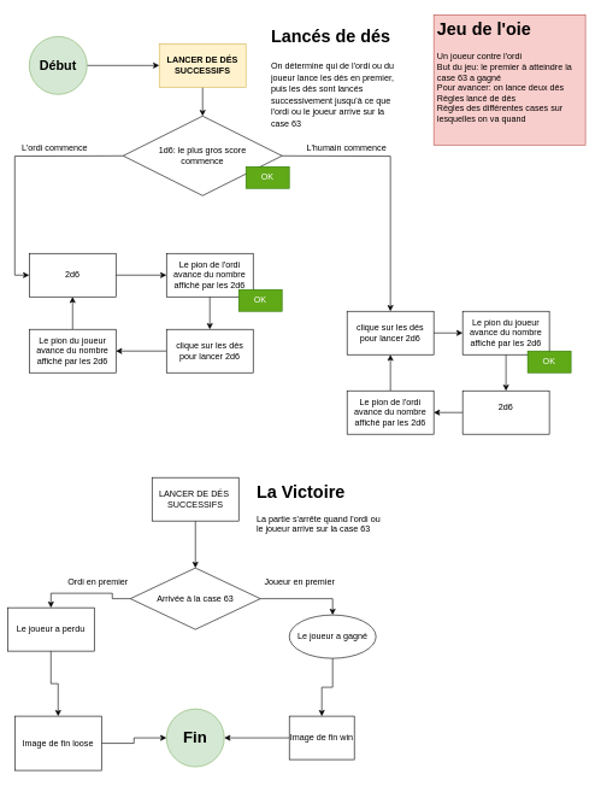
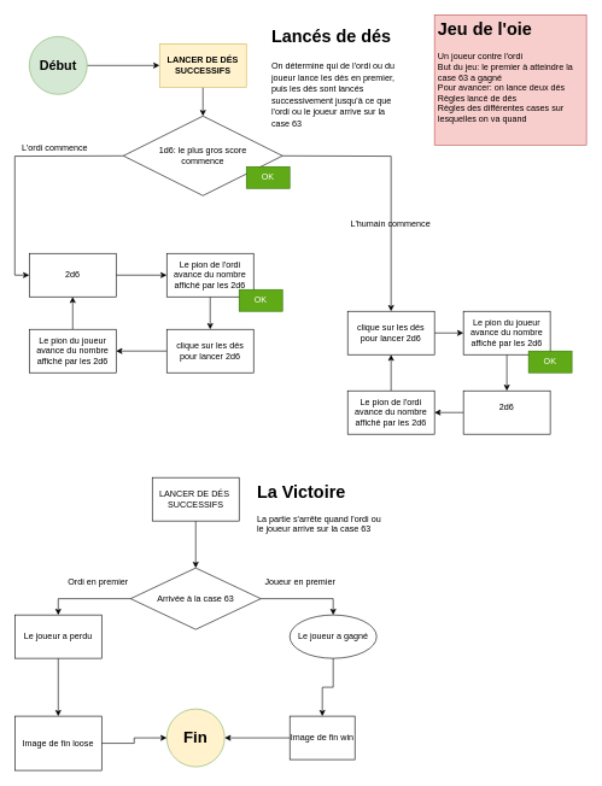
- <mxCell id="14" value="L'humain commence" style="text;html=1;align=center;verticalAlign=middle;resizable=0;points=[];autosize=1;strokeColor=none;fillColor=none;" parent="1" vertex="1"><mxGeometry x="414" y="190" width="130" height="30" as="geometry" /></mxCell>
+ <mxCell id="14" value="L'humain commence" style="text;html=1;align=center;verticalAlign=middle;resizable=0;points=[];autosize=1;strokeColor=none;fillColor=none;" parent="1" vertex="1"><mxGeometry x="474" y="295" width="130" height="30" as="geometry" /></mxCell>
- <mxCell id="23" value="Le joueur a perdu" style="rounded=0;whiteSpace=wrap;html=1;" parent="1" vertex="1"><mxGeometry x="10" y="840" width="120" height="60" as="geometry" /></mxCell>
+ <mxCell id="23" value="Le joueur a perdu" style="rounded=0;whiteSpace=wrap;html=1;" parent="1" vertex="1"><mxGeometry x="20" y="850" width="120" height="60" as="geometry" /></mxCell>
- <mxCell id="4" value="Fin" style="ellipse;whiteSpace=wrap;html=1;aspect=fixed;fillColor=#d5e8d4;strokeColor=#82b366;fontStyle=1;fontSize=22;" parent="1" vertex="1"><mxGeometry x="230" y="980" width="80" height="80" as="geometry" /></mxCell>
+ <mxCell id="4" value="Fin" style="ellipse;whiteSpace=wrap;html=1;aspect=fixed;fillColor=#fff2cc;strokeColor=#82b366;fontStyle=1;fontSize=22;" parent="1" vertex="1"><mxGeometry x="230" y="980" width="80" height="80" as="geometry" /></mxCell>
